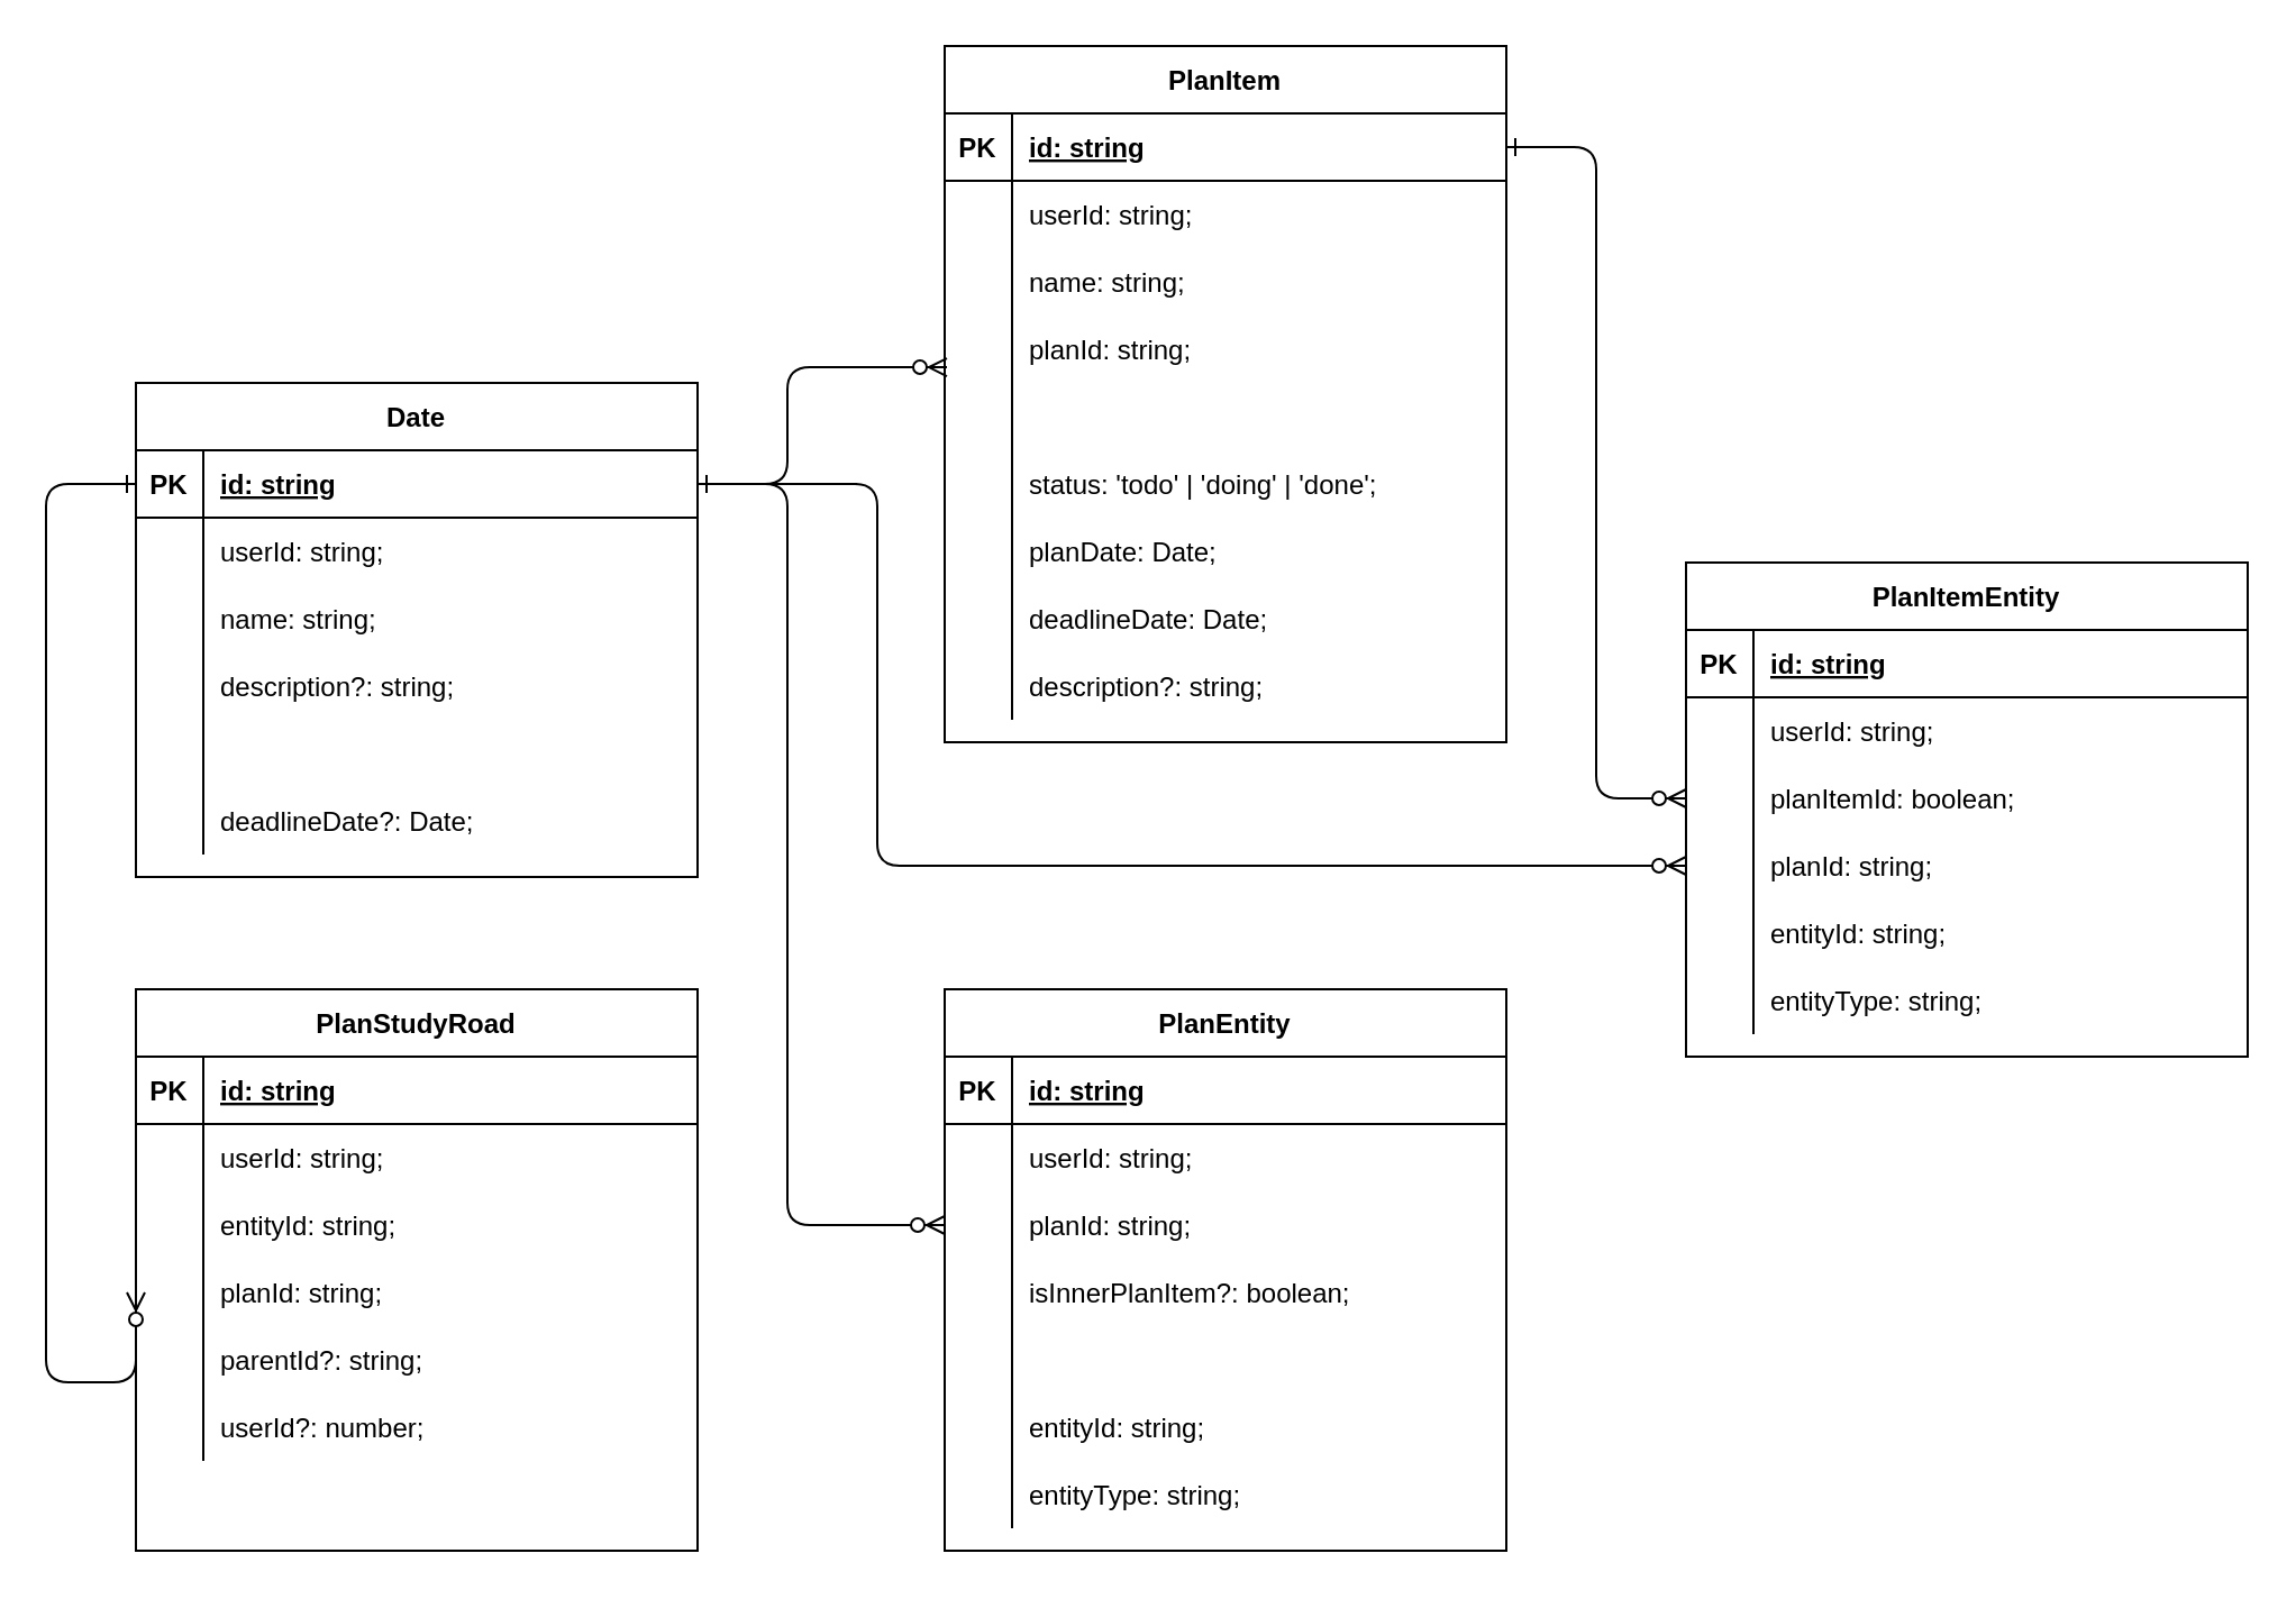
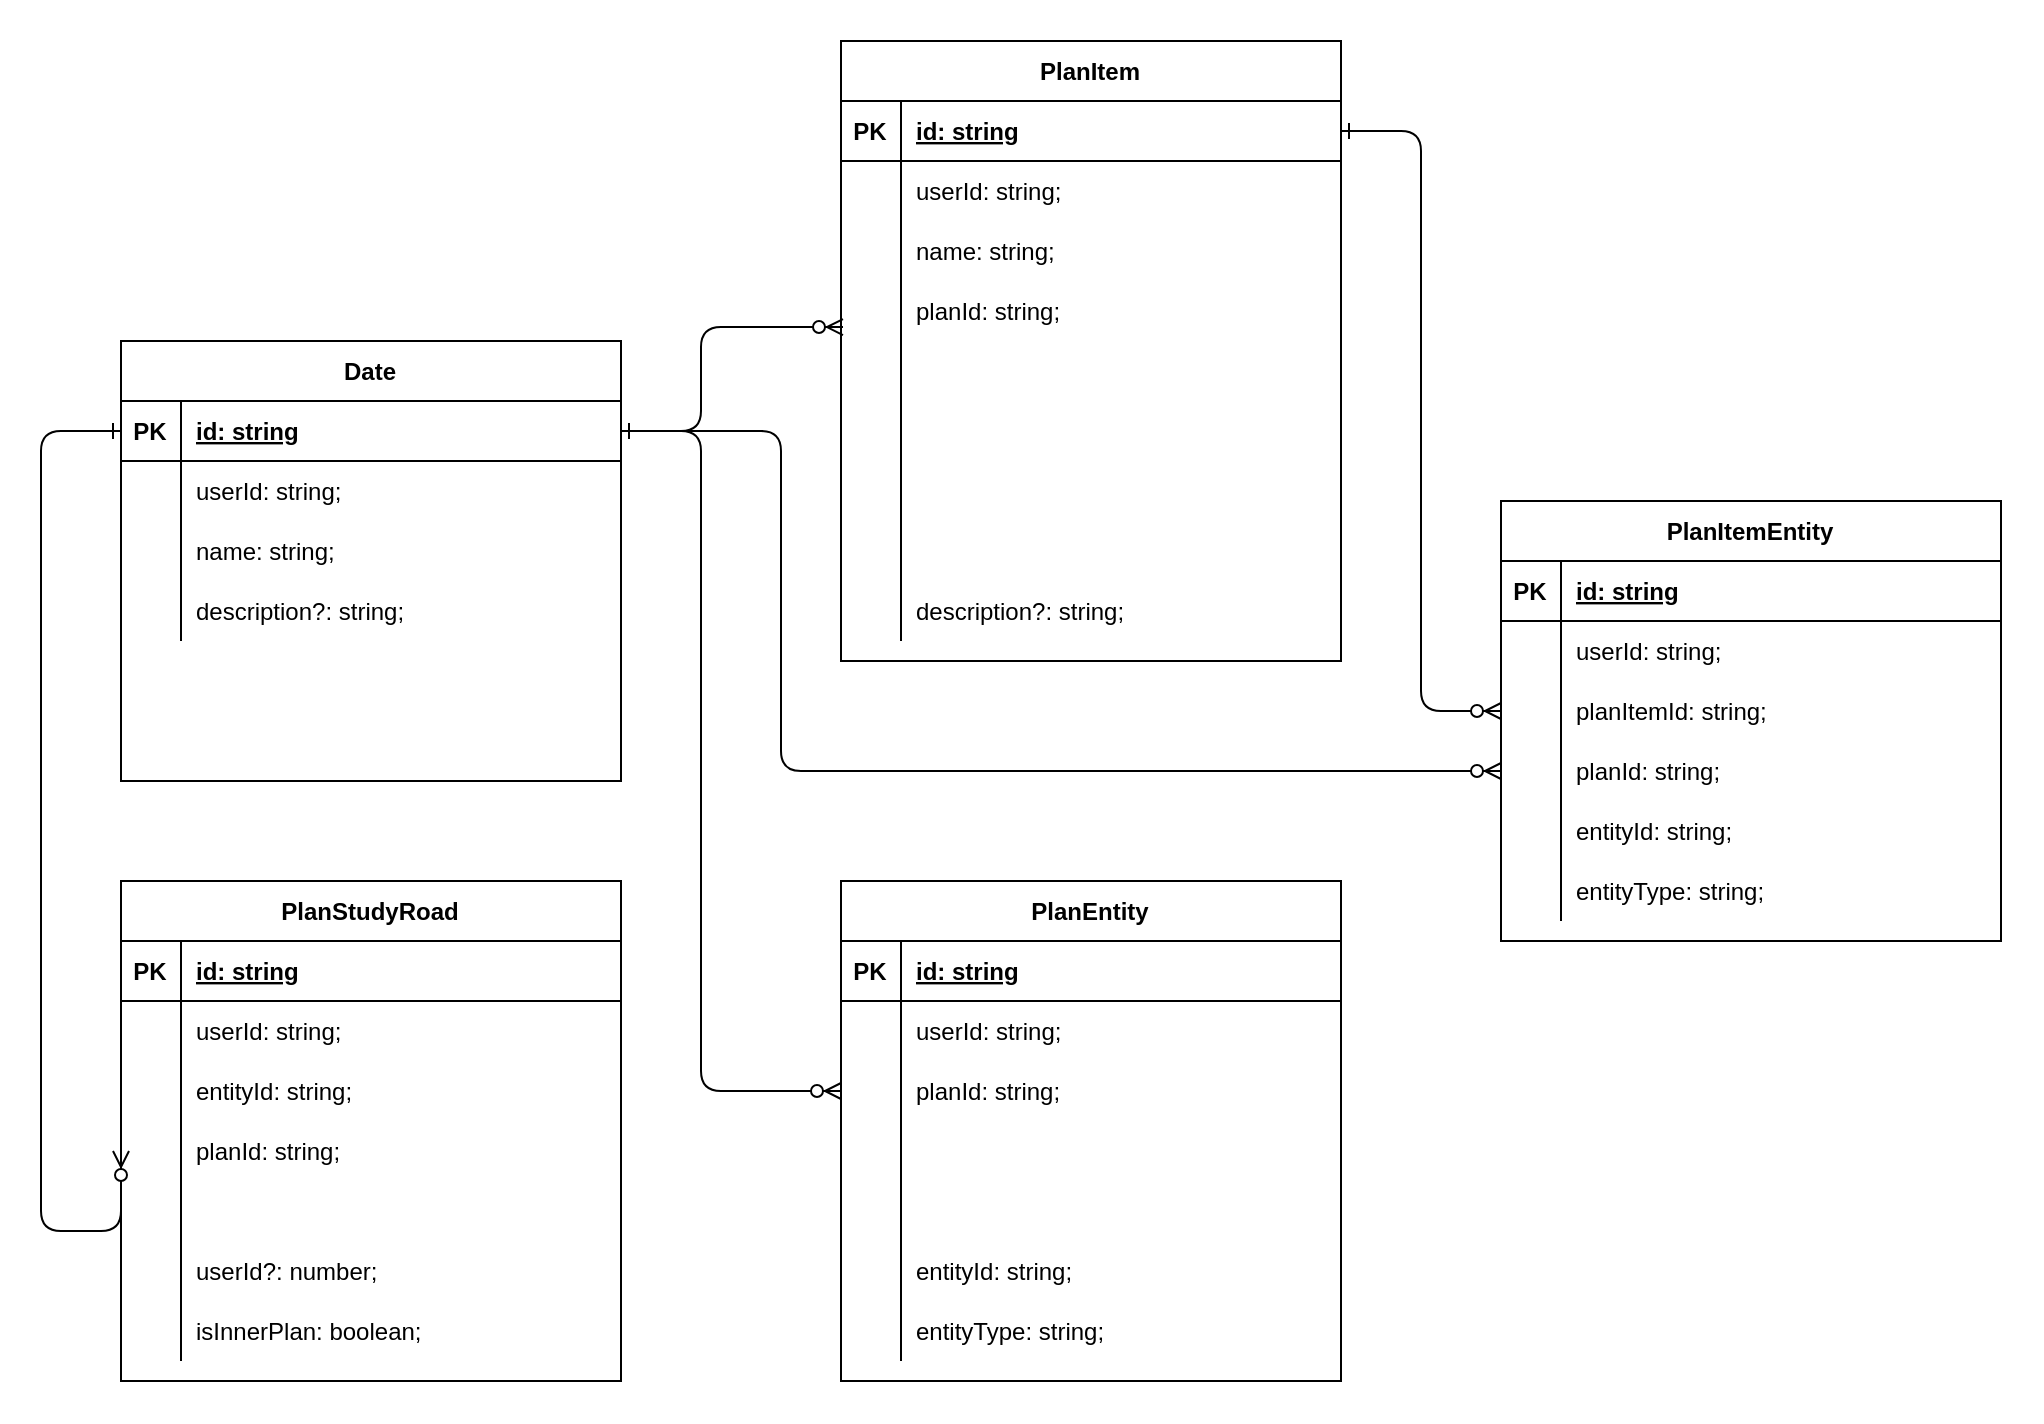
- <mxCell id="60" value="status: 'todo' | 'doing' | 'done';" style="shape=partialRectangle;overflow=hidden;connectable=0;fillColor=none;top=0;left=0;bottom=0;right=0;align=left;spacingLeft=6;" vertex="1" parent="58"><mxGeometry x="30" width="220" height="30" as="geometry" /></mxCell>
- <mxCell id="63" value="planDate: Date;" style="shape=partialRectangle;overflow=hidden;connectable=0;fillColor=none;top=0;left=0;bottom=0;right=0;align=left;spacingLeft=6;" vertex="1" parent="61"><mxGeometry x="30" width="220" height="30" as="geometry" /></mxCell>
- <mxCell id="66" value="deadlineDate: Date;" style="shape=partialRectangle;overflow=hidden;connectable=0;fillColor=none;top=0;left=0;bottom=0;right=0;align=left;spacingLeft=6;" vertex="1" parent="64"><mxGeometry x="30" width="220" height="30" as="geometry" /></mxCell>
- <mxCell id="101" value="planItemId: boolean;" style="shape=partialRectangle;overflow=hidden;connectable=0;fillColor=none;top=0;left=0;bottom=0;right=0;align=left;spacingLeft=6;" vertex="1" parent="99"><mxGeometry x="30" width="220" height="30" as="geometry" /></mxCell>
+ <mxCell id="101" value="planItemId: string;" style="shape=partialRectangle;overflow=hidden;connectable=0;fillColor=none;top=0;left=0;bottom=0;right=0;align=left;spacingLeft=6;" vertex="1" parent="99"><mxGeometry x="30" width="220" height="30" as="geometry" /></mxCell>
- <mxCell id="20" value="deadlineDate?: Date;" style="shape=partialRectangle;overflow=hidden;connectable=0;fillColor=none;top=0;left=0;bottom=0;right=0;align=left;spacingLeft=6;" vertex="1" parent="18"><mxGeometry x="30" width="220" height="30" as="geometry" /></mxCell>
- <mxCell id="82" value="isInnerPlanItem?: boolean;" style="shape=partialRectangle;overflow=hidden;connectable=0;fillColor=none;top=0;left=0;bottom=0;right=0;align=left;spacingLeft=6;" vertex="1" parent="80"><mxGeometry x="30" width="220" height="30" as="geometry" /></mxCell>
- <mxCell id="36" value="parentId?: string;" style="shape=partialRectangle;overflow=hidden;connectable=0;fillColor=none;top=0;left=0;bottom=0;right=0;align=left;spacingLeft=6;" vertex="1" parent="34"><mxGeometry x="30" width="220" height="30" as="geometry" /></mxCell>
+ <mxCell id="42" value="isInnerPlan: boolean;" style="shape=partialRectangle;overflow=hidden;connectable=0;fillColor=none;top=0;left=0;bottom=0;right=0;align=left;spacingLeft=6;" vertex="1" parent="40"><mxGeometry x="30" width="220" height="30" as="geometry" /></mxCell>
